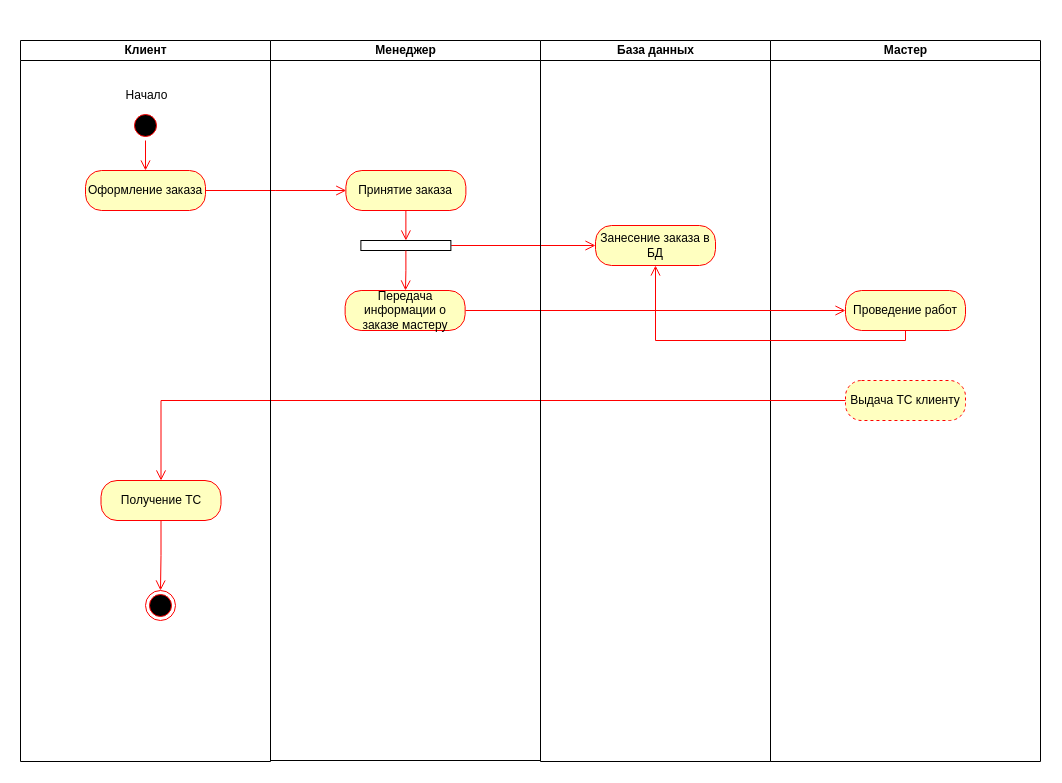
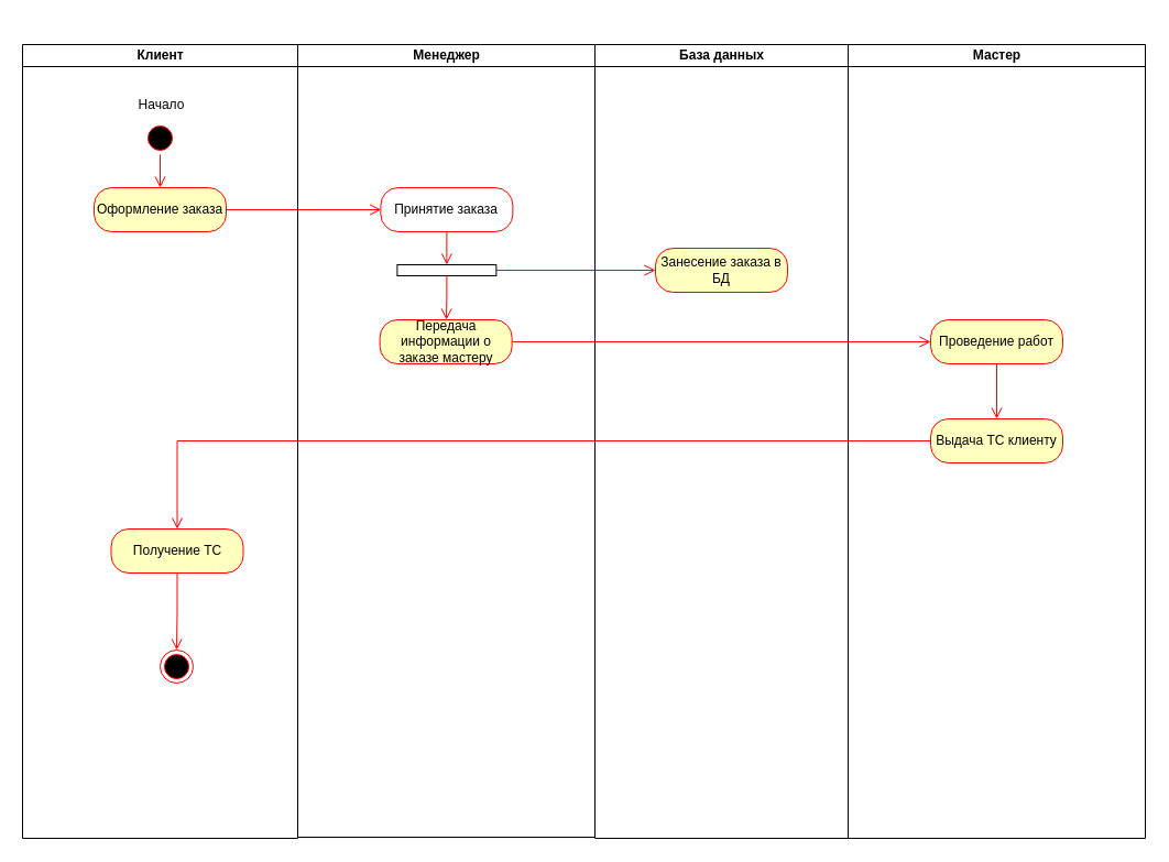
- <mxCell id="22" value="Принятие заказа" style="rounded=1;whiteSpace=wrap;html=1;arcSize=40;fontColor=#000000;fillColor=#ffffc0;strokeColor=#ff0000;" vertex="1" parent="21"><mxGeometry x="75.38" y="130" width="120" height="40" as="geometry" /></mxCell>
+ <mxCell id="22" value="Принятие заказа" style="rounded=1;whiteSpace=wrap;html=1;arcSize=40;fontColor=#000000;fillColor=#ffffff;strokeColor=#ff0000;" vertex="1" parent="21"><mxGeometry x="75.38" y="130" width="120" height="40" as="geometry" /></mxCell>
- <mxCell id="18" value="" style="edgeStyle=orthogonalEdgeStyle;html=1;verticalAlign=bottom;endArrow=open;endSize=8;strokeColor=#ff0000;rounded=0;exitX=0.5;exitY=1;exitDx=0;exitDy=0;" edge="1" parent="15" source="16" target="13"><mxGeometry relative="1" as="geometry"><mxPoint x="-539.92" y="120" as="targetPoint" /><mxPoint x="-540.17" y="90" as="sourcePoint" /></mxGeometry></mxCell>
+ <mxCell id="18" value="" style="edgeStyle=orthogonalEdgeStyle;html=1;verticalAlign=bottom;endArrow=open;endSize=8;strokeColor=#ff0000;rounded=0;entryX=0.5;entryY=0;entryDx=0;entryDy=0;exitX=0.5;exitY=1;exitDx=0;exitDy=0;" edge="1" parent="15" source="16" target="17"><mxGeometry relative="1" as="geometry"><mxPoint x="-539.92" y="120" as="targetPoint" /><mxPoint x="-540.17" y="90" as="sourcePoint" /></mxGeometry></mxCell>
- <mxCell id="17" value="Выдача ТС клиенту" style="rounded=1;whiteSpace=wrap;html=1;arcSize=40;fontColor=#000000;fillColor=#ffffc0;strokeColor=#ff0000;dashed=1;" vertex="1" parent="15"><mxGeometry x="75" y="340" width="120" height="40" as="geometry" /></mxCell>
+ <mxCell id="17" value="Выдача ТС клиенту" style="rounded=1;whiteSpace=wrap;html=1;arcSize=40;fontColor=#000000;fillColor=#ffffc0;strokeColor=#ff0000;" vertex="1" parent="15"><mxGeometry x="75" y="340" width="120" height="40" as="geometry" /></mxCell>
